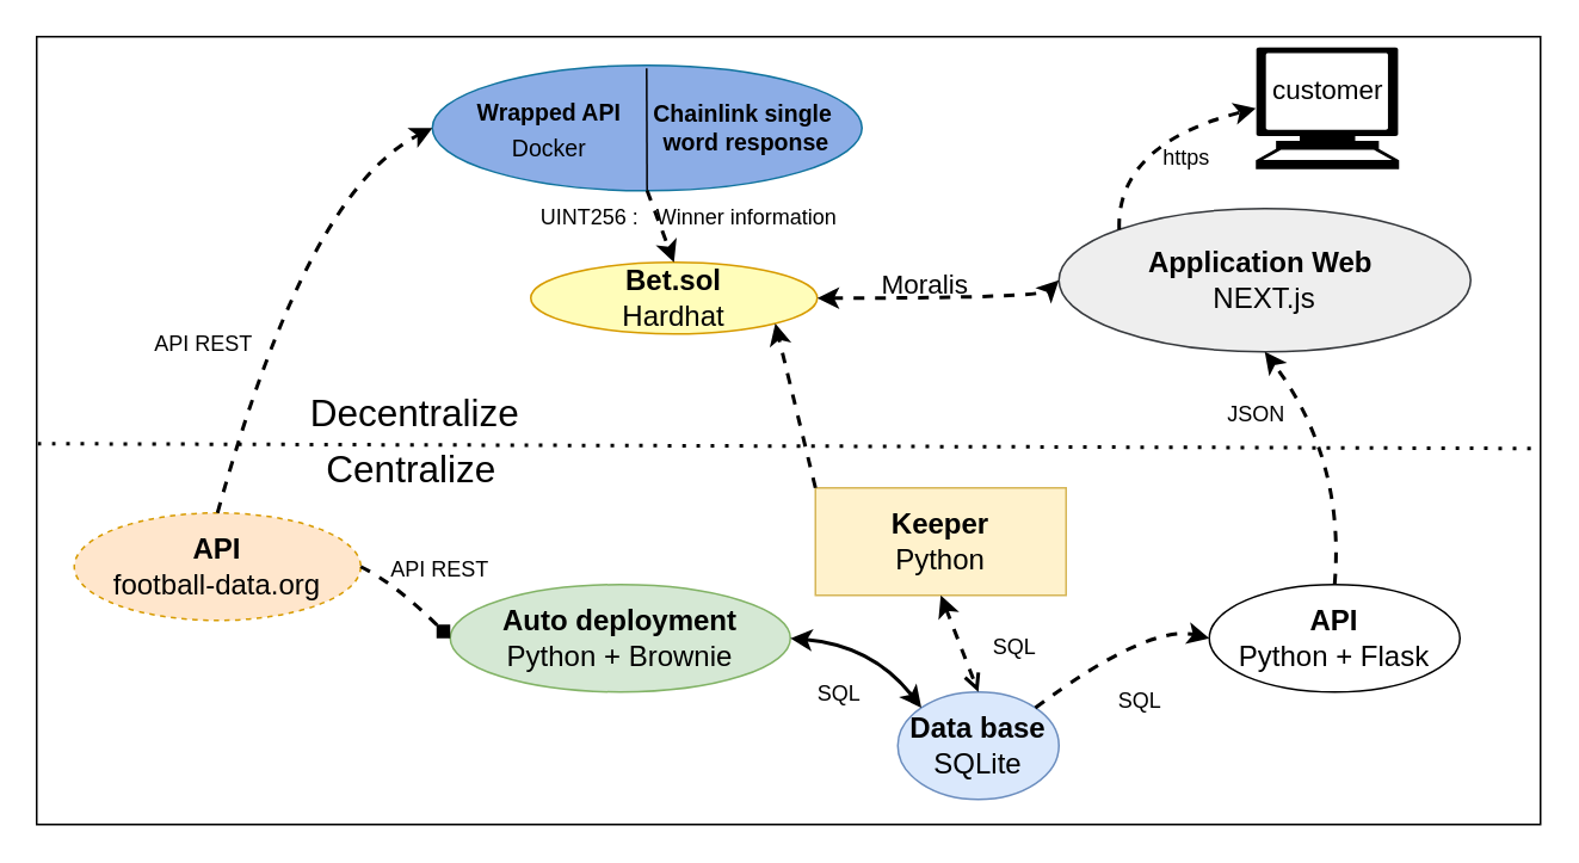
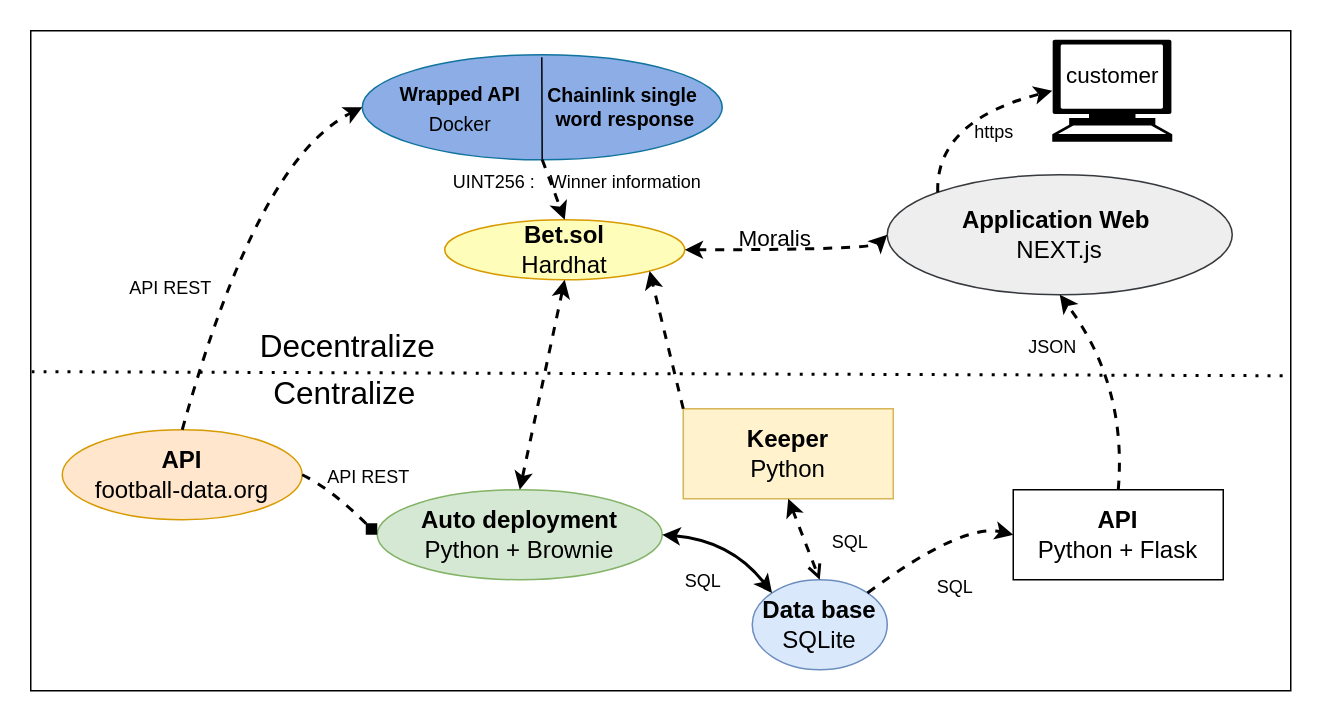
+ <mxCell id="13" value="" style="endArrow=classic;html=1;rounded=0;fontSize=16;exitX=0.5;exitY=1;exitDx=0;exitDy=0;entryX=0.5;entryY=0;entryDx=0;entryDy=0;dashed=1;startArrow=classic;startFill=1;strokeWidth=2;curved=1;" parent="1" source="5" target="9" edge="1"><mxGeometry width="50" height="50" relative="1" as="geometry"><mxPoint x="352.18" y="216" as="sourcePoint" /><mxPoint x="610.999" y="267.668" as="targetPoint" /><Array as="points" /></mxGeometry></mxCell>
- <mxCell id="4" value="&lt;span style=&quot;font-size: 16px;&quot;&gt;&lt;b&gt;API&lt;br&gt;&lt;/b&gt;football-data.org&lt;br&gt;&lt;/span&gt;" style="ellipse;whiteSpace=wrap;html=1;fillColor=#ffe6cc;strokeColor=#d79b00;rounded=0;dashed=1;" parent="1" vertex="1"><mxGeometry x="41" y="286" width="160" height="60" as="geometry" /></mxCell>
+ <mxCell id="4" value="&lt;span style=&quot;font-size: 16px;&quot;&gt;&lt;b&gt;API&lt;br&gt;&lt;/b&gt;football-data.org&lt;br&gt;&lt;/span&gt;" style="ellipse;whiteSpace=wrap;html=1;fillColor=#ffe6cc;strokeColor=#d79b00;rounded=0;" parent="1" vertex="1"><mxGeometry x="41" y="286" width="160" height="60" as="geometry" /></mxCell>
- <mxCell id="10" value="&lt;font style=&quot;font-size: 16px;&quot;&gt;&lt;b&gt;API&lt;/b&gt;&lt;br&gt;Python + Flask&lt;/font&gt;" style="ellipse;whiteSpace=wrap;html=1;rounded=0;" parent="1" vertex="1"><mxGeometry x="675" y="326" width="140" height="60" as="geometry" /></mxCell>
+ <mxCell id="10" value="&lt;font style=&quot;font-size: 16px;&quot;&gt;&lt;b&gt;API&lt;/b&gt;&lt;br&gt;Python + Flask&lt;/font&gt;" style="whiteSpace=wrap;html=1;rounded=0;" parent="1" vertex="1"><mxGeometry x="675" y="326" width="140" height="60" as="geometry" /></mxCell>
